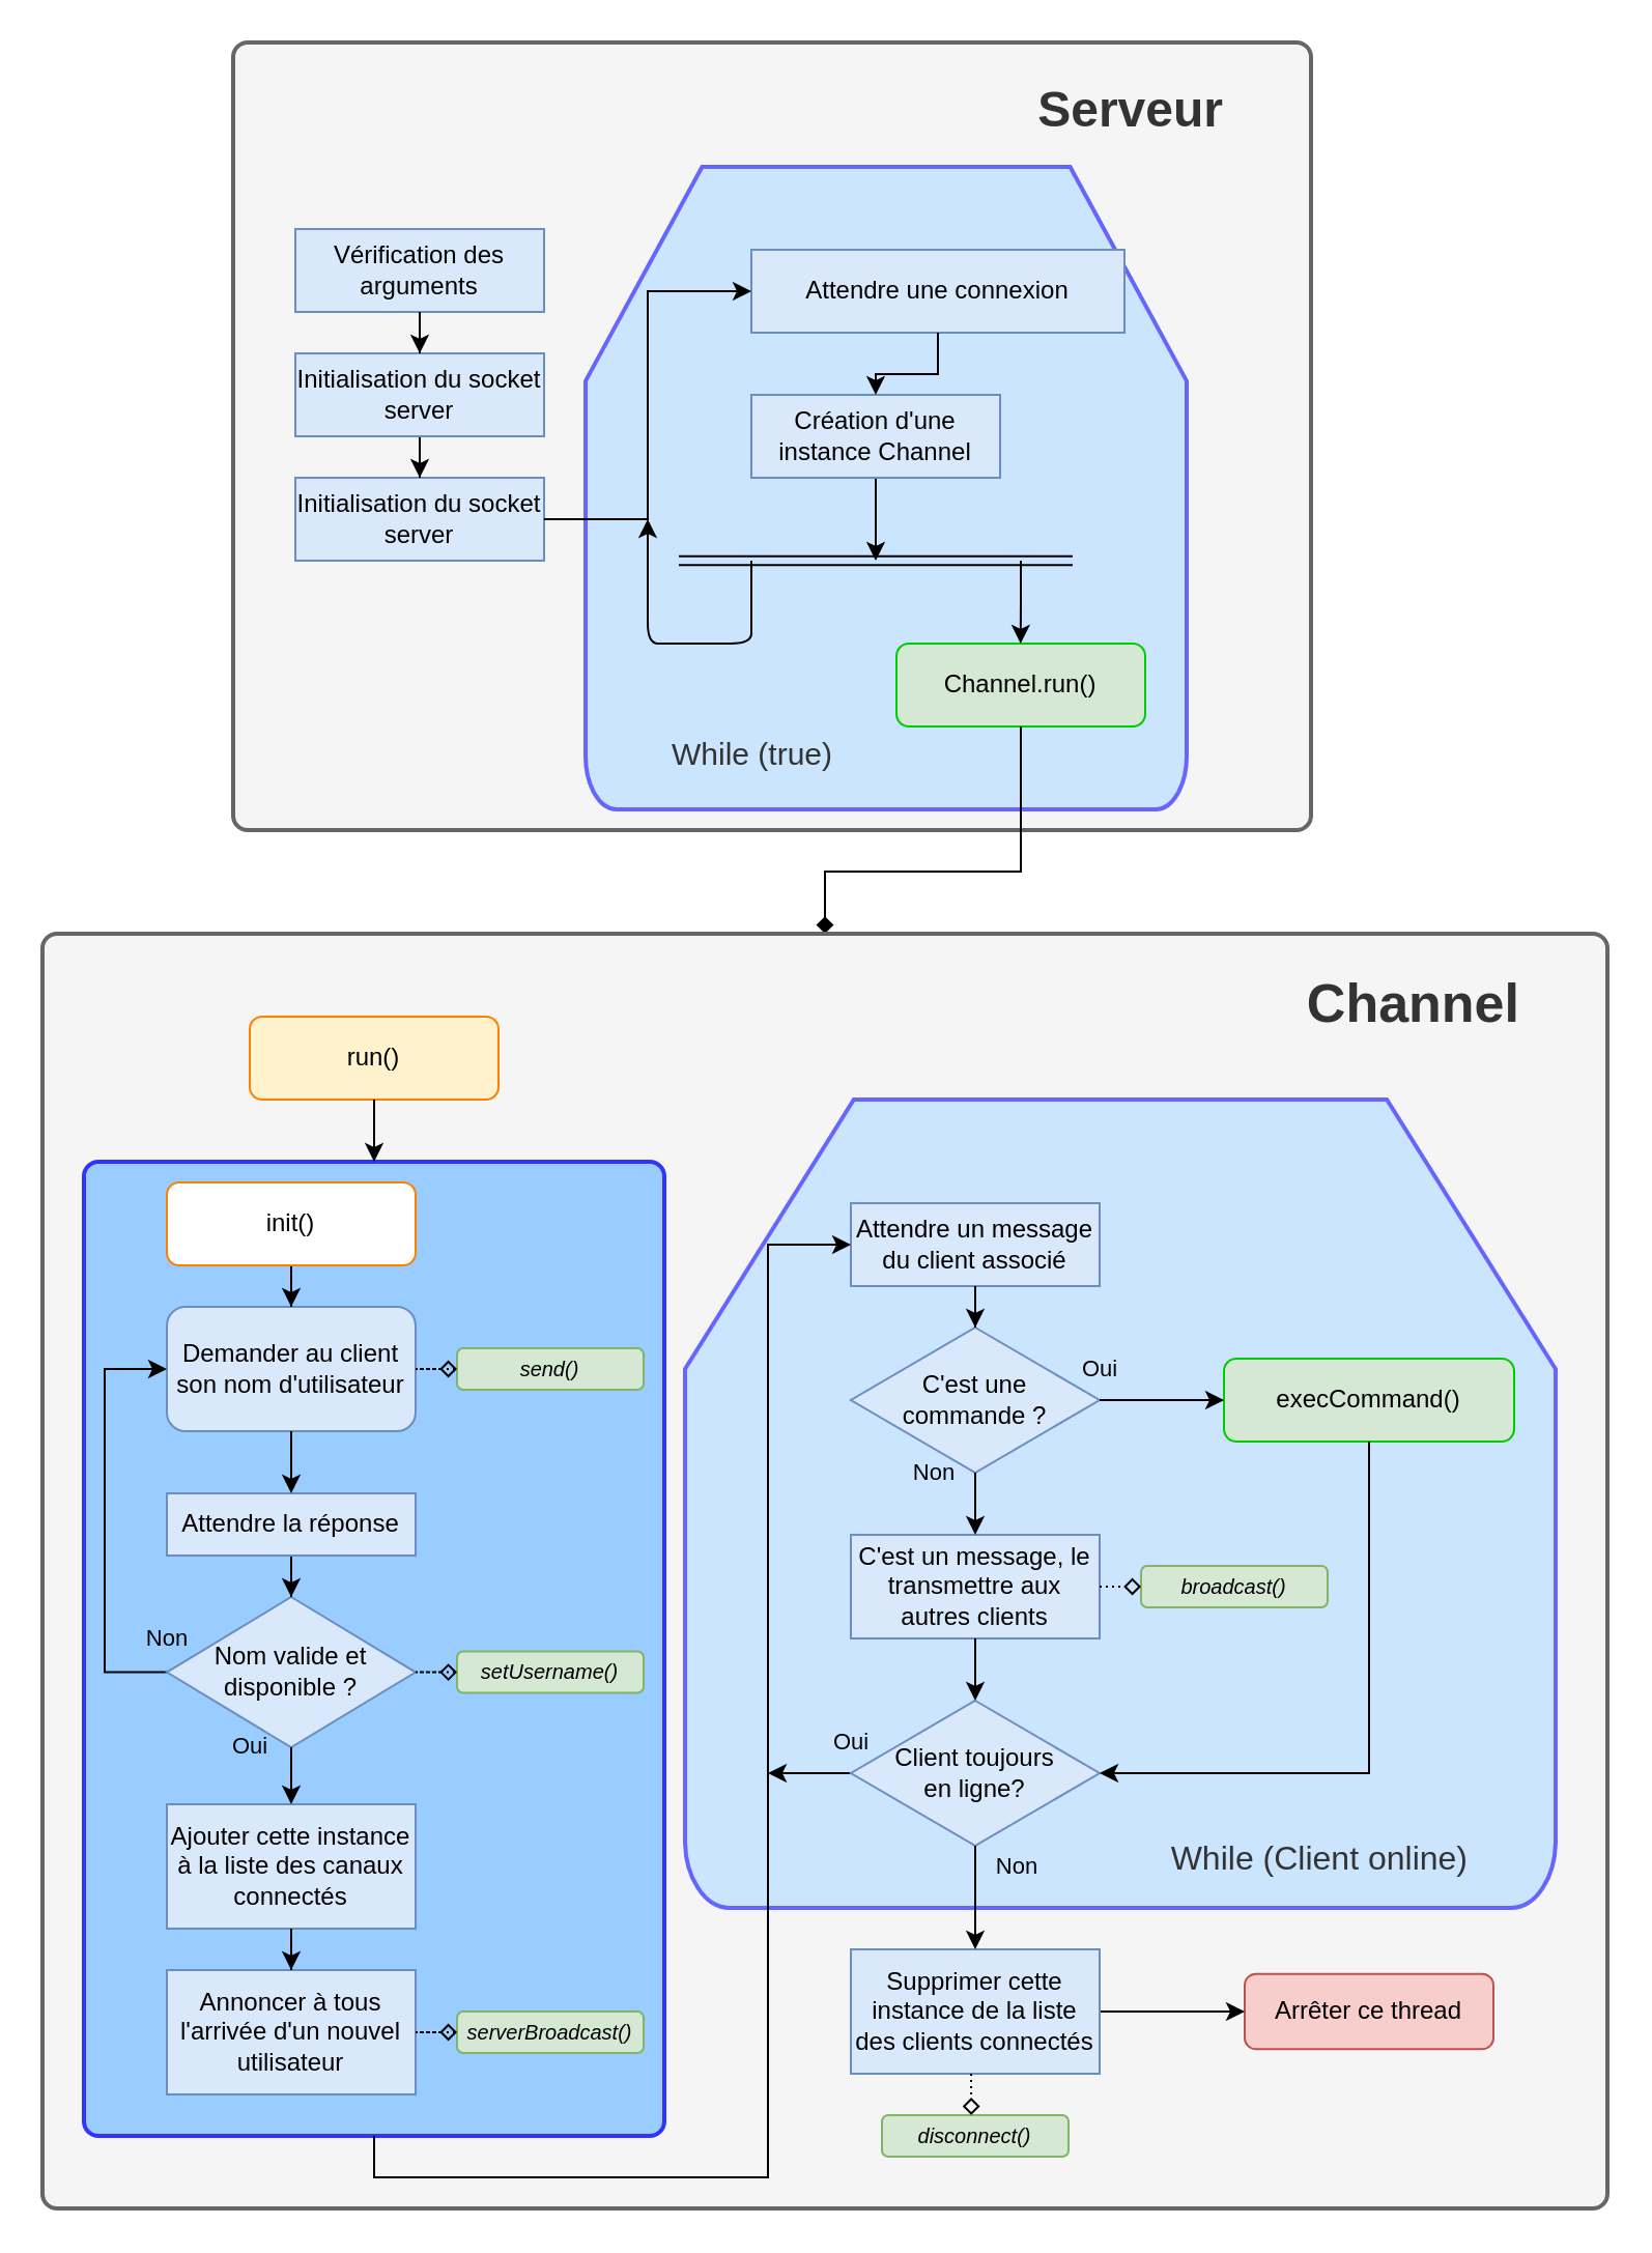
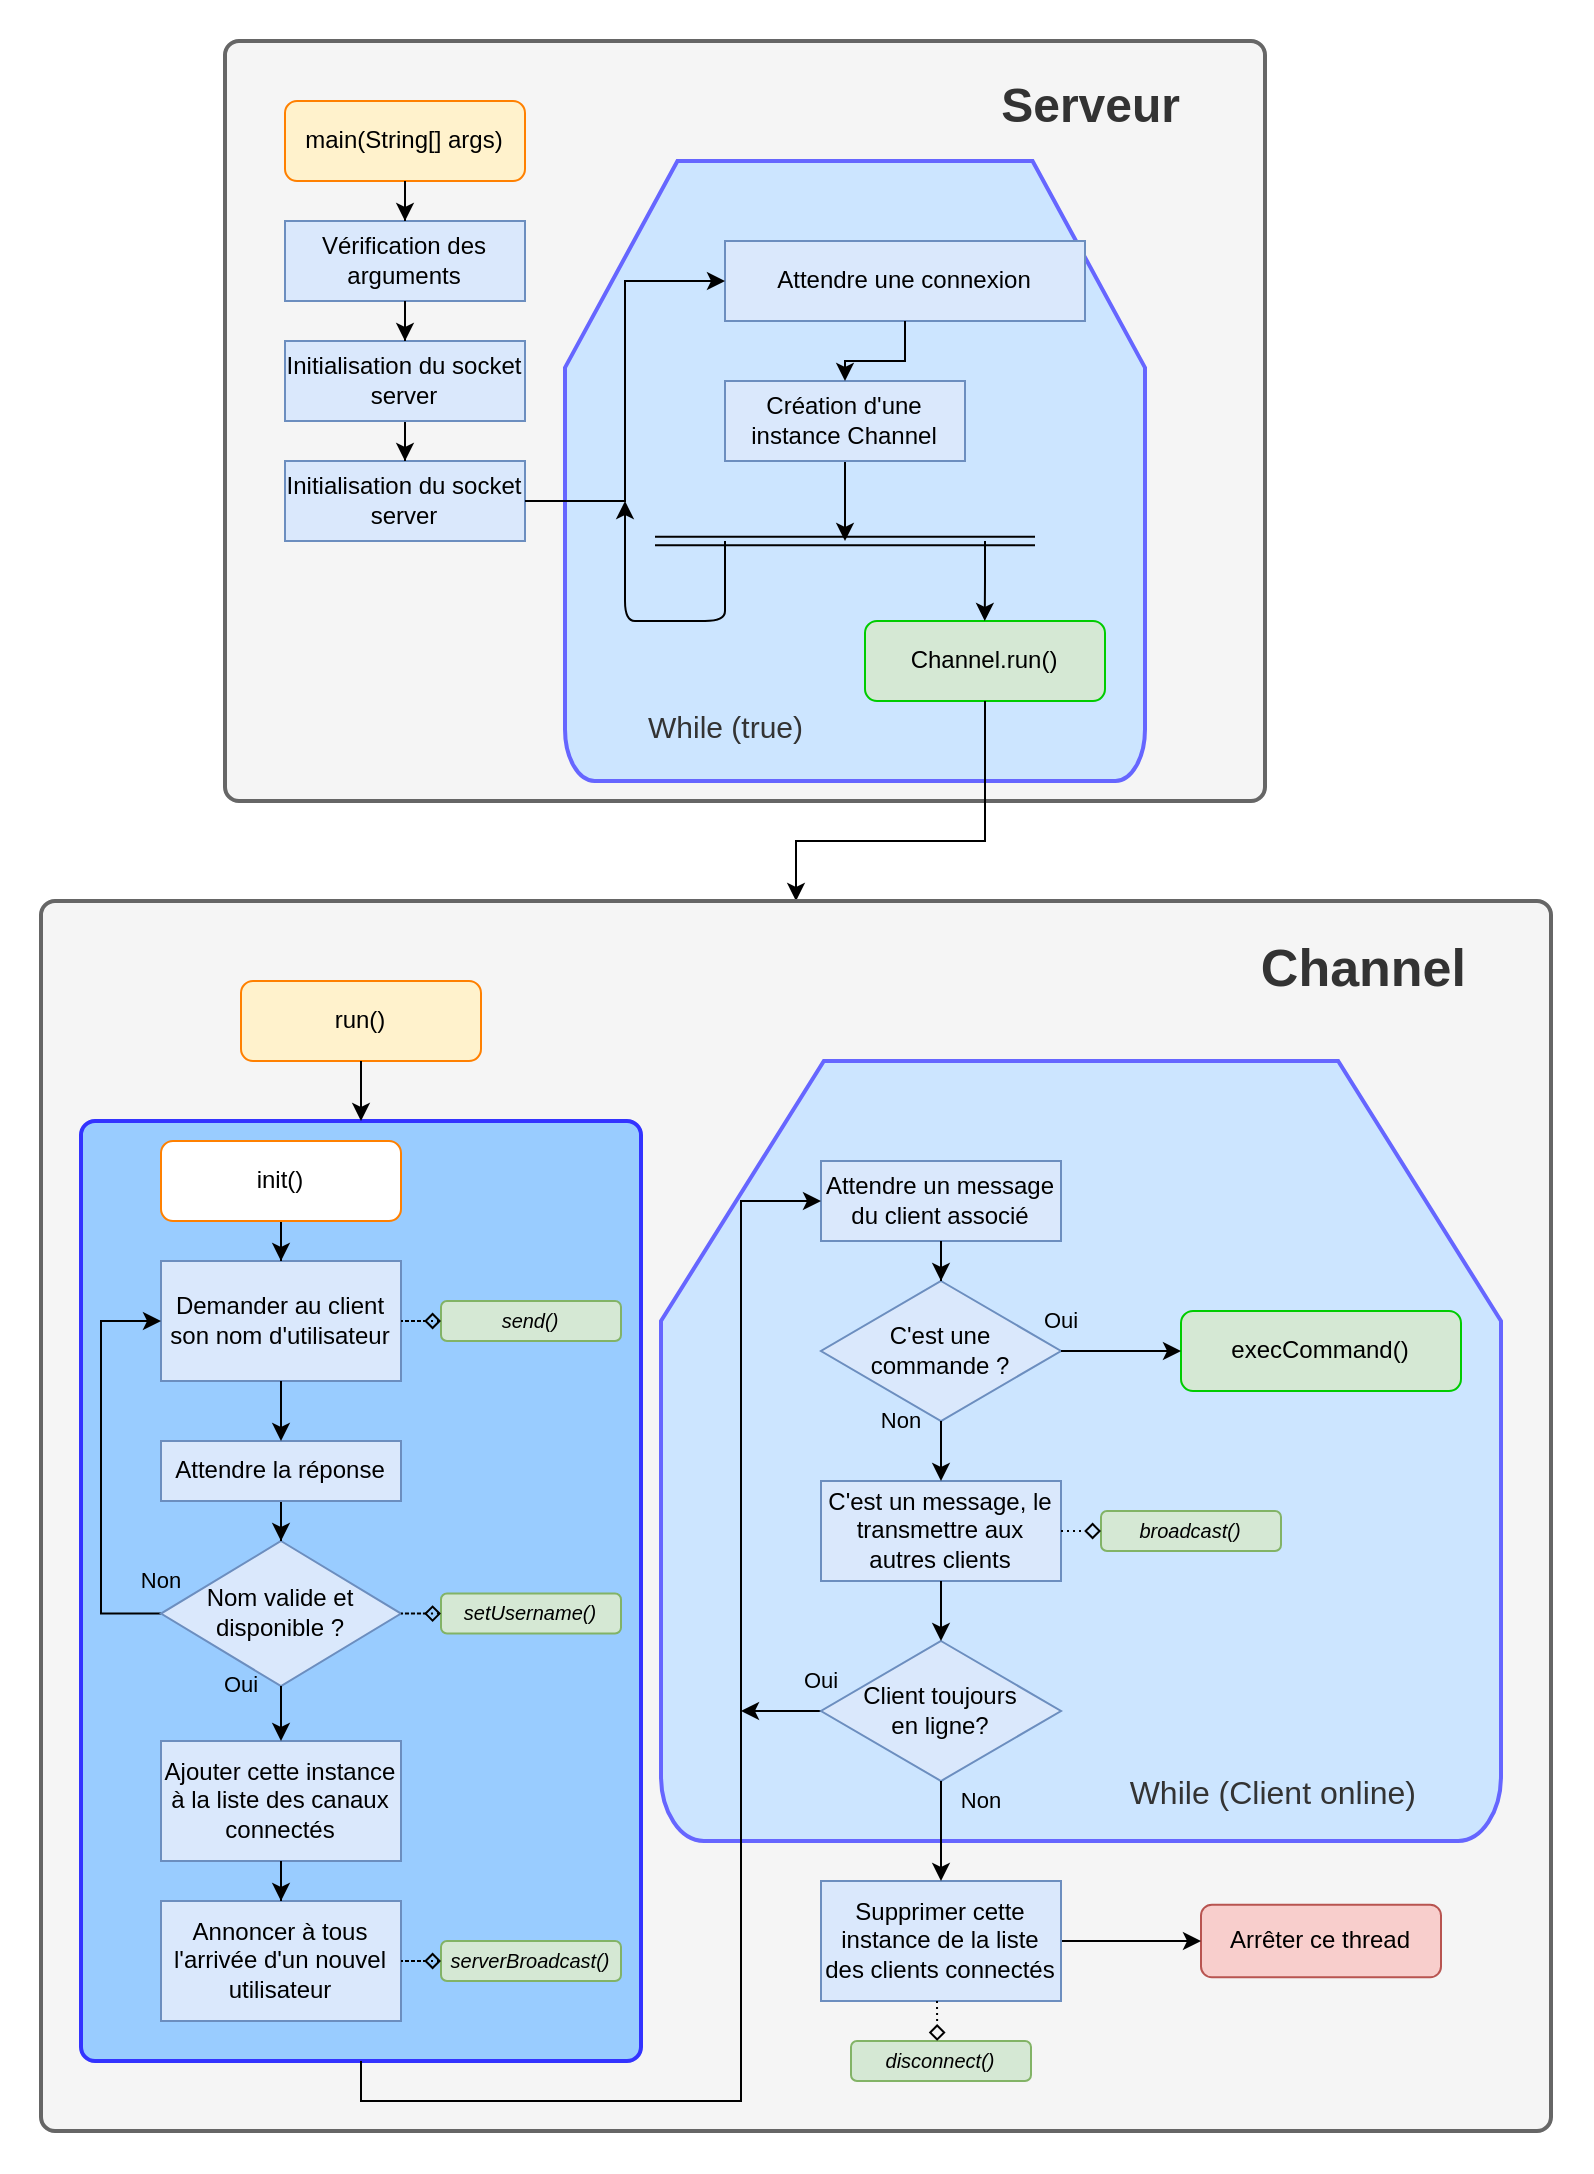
+ <mxCell id="5" value="main(String[] args)" style="rounded=1;whiteSpace=wrap;html=1;fontSize=12;glass=0;strokeWidth=1;shadow=0;fillColor=#fff2cc;strokeColor=#FF8000;" parent="2" vertex="1"><mxGeometry x="30" y="30" width="120" height="40" as="geometry" /></mxCell>
+ <mxCell id="7" value="" style="edgeStyle=orthogonalEdgeStyle;rounded=0;orthogonalLoop=1;jettySize=auto;html=1;" parent="2" source="5" target="6" edge="1"><mxGeometry relative="1" as="geometry" /></mxCell>
- <mxCell id="22" style="edgeStyle=orthogonalEdgeStyle;rounded=0;orthogonalLoop=1;jettySize=auto;html=1;exitX=0.5;exitY=1;exitDx=0;exitDy=0;entryX=0.5;entryY=0;entryDx=0;entryDy=0;endArrow=diamond;" parent="1" source="18" target="24" edge="1"><mxGeometry relative="1" as="geometry"><Array as="points"><mxPoint x="492" y="420" /><mxPoint x="398" y="420" /></Array></mxGeometry></mxCell>
+ <mxCell id="22" style="edgeStyle=orthogonalEdgeStyle;rounded=0;orthogonalLoop=1;jettySize=auto;html=1;exitX=0.5;exitY=1;exitDx=0;exitDy=0;entryX=0.5;entryY=0;entryDx=0;entryDy=0;" parent="1" source="18" target="24" edge="1"><mxGeometry relative="1" as="geometry"><Array as="points"><mxPoint x="492" y="420" /><mxPoint x="398" y="420" /></Array></mxGeometry></mxCell>
- <mxCell id="42" value="Demander au client son nom d'utilisateur" style="whiteSpace=wrap;html=1;fillColor=#dae8fc;strokeColor=#6c8ebf;rounded=1;" parent="40" vertex="1"><mxGeometry x="40" y="70" width="120" height="60" as="geometry" /></mxCell>
+ <mxCell id="42" value="Demander au client son nom d'utilisateur" style="rounded=0;whiteSpace=wrap;html=1;fillColor=#dae8fc;strokeColor=#6c8ebf;" parent="40" vertex="1"><mxGeometry x="40" y="70" width="120" height="60" as="geometry" /></mxCell>
- <mxCell id="38" value="" style="edgeStyle=orthogonalEdgeStyle;rounded=0;orthogonalLoop=1;jettySize=auto;html=1;labelBackgroundColor=none;endArrow=classic;endFill=1;entryX=1;entryY=0.5;entryDx=0;entryDy=0;" parent="23" source="30" target="37" edge="1"><mxGeometry relative="1" as="geometry"><mxPoint x="630" y="325" as="targetPoint" /><Array as="points"><mxPoint x="640" y="405" /></Array></mxGeometry></mxCell>
